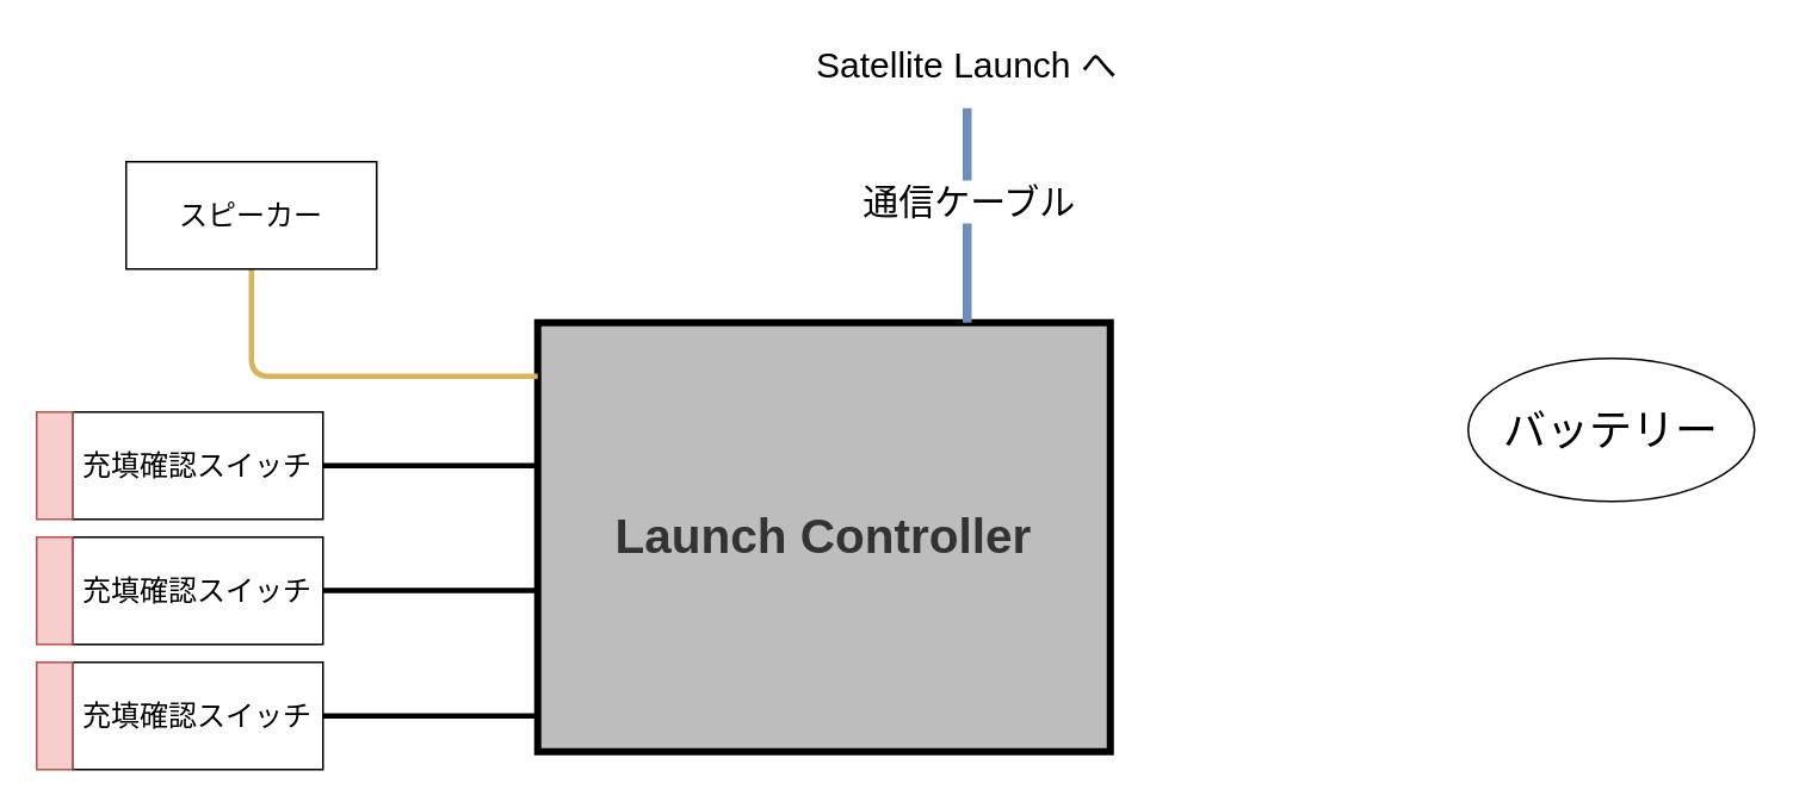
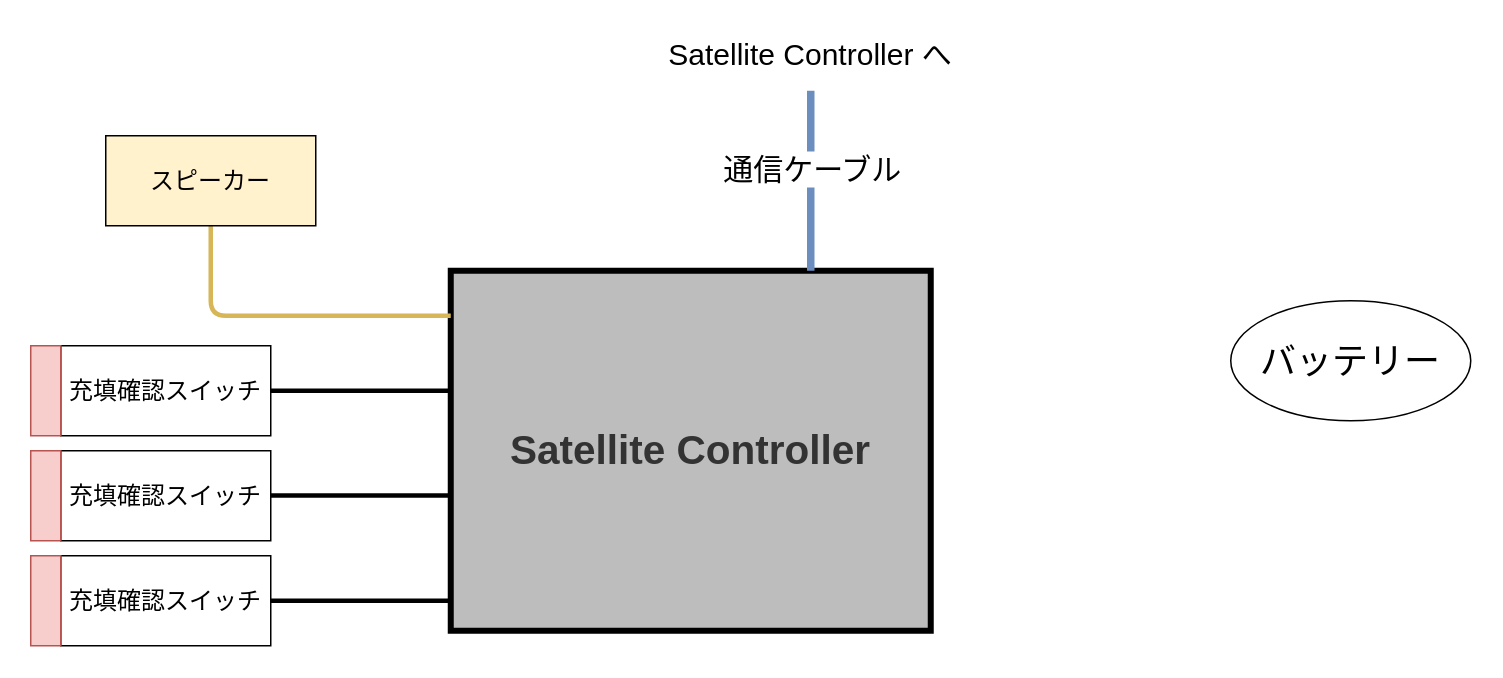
- <mxCell id="17" value="&lt;font style=&quot;font-size: 20px;&quot;&gt;Satellite Launch へ&lt;/font&gt;" style="text;html=1;strokeColor=none;fillColor=none;align=center;verticalAlign=middle;whiteSpace=wrap;rounded=0;strokeWidth=4;fontSize=16;" vertex="1" parent="1"><mxGeometry x="430" y="20" width="220" height="30" as="geometry" /></mxCell>
+ <mxCell id="17" value="&lt;font style=&quot;font-size: 20px;&quot;&gt;Satellite Controller へ&lt;/font&gt;" style="text;html=1;strokeColor=none;fillColor=none;align=center;verticalAlign=middle;whiteSpace=wrap;rounded=0;strokeWidth=4;fontSize=16;" vertex="1" parent="1"><mxGeometry x="430" y="20" width="220" height="30" as="geometry" /></mxCell>
- <mxCell id="14" value="スピーカー" style="rounded=0;whiteSpace=wrap;html=1;fontSize=16;" vertex="1" parent="1"><mxGeometry x="70" y="90" width="140" height="60" as="geometry" /></mxCell>
+ <mxCell id="14" value="スピーカー" style="rounded=0;whiteSpace=wrap;html=1;fontSize=16;fillColor=#fff2cc;" vertex="1" parent="1"><mxGeometry x="70" y="90" width="140" height="60" as="geometry" /></mxCell>
- <mxCell id="2" value="&lt;font style=&quot;font-size: 27px;&quot;&gt;&lt;b&gt;Launch Controller&lt;/b&gt;&lt;/font&gt;" style="rounded=0;whiteSpace=wrap;html=1;fillColor=#BDBDBD;fontColor=#333333;strokeColor=#000000;strokeWidth=4;" vertex="1" parent="1"><mxGeometry x="300" y="180" width="320" height="240" as="geometry" /></mxCell>
+ <mxCell id="2" value="&lt;font style=&quot;font-size: 27px;&quot;&gt;&lt;b&gt;Satellite Controller&lt;/b&gt;&lt;/font&gt;" style="rounded=0;whiteSpace=wrap;html=1;fillColor=#BDBDBD;fontColor=#333333;strokeColor=#000000;strokeWidth=4;" vertex="1" parent="1"><mxGeometry x="300" y="180" width="320" height="240" as="geometry" /></mxCell>
